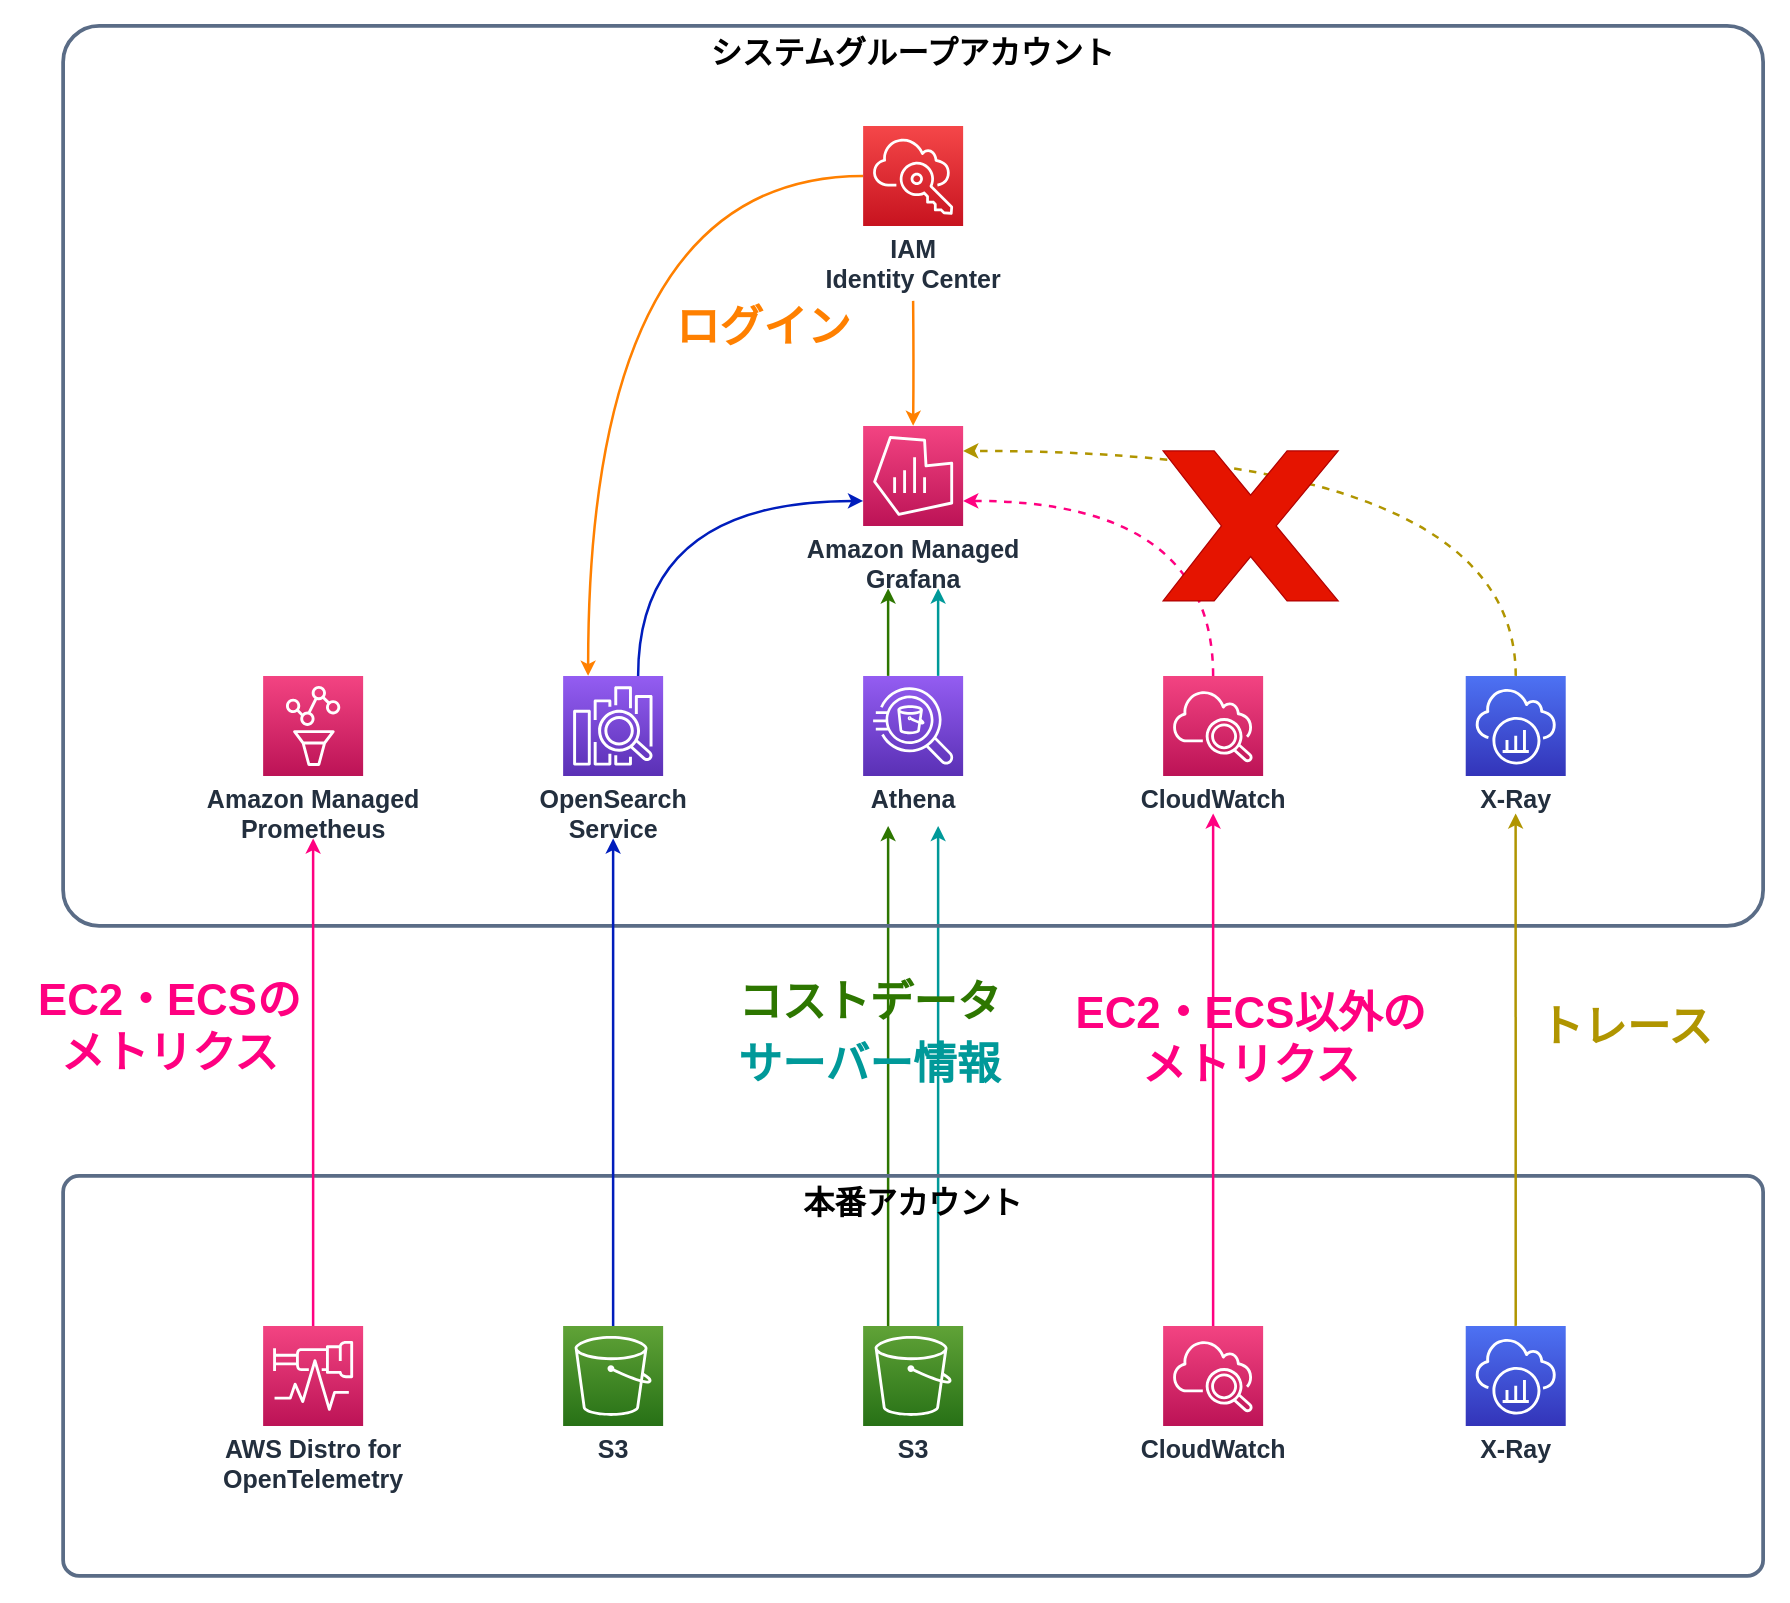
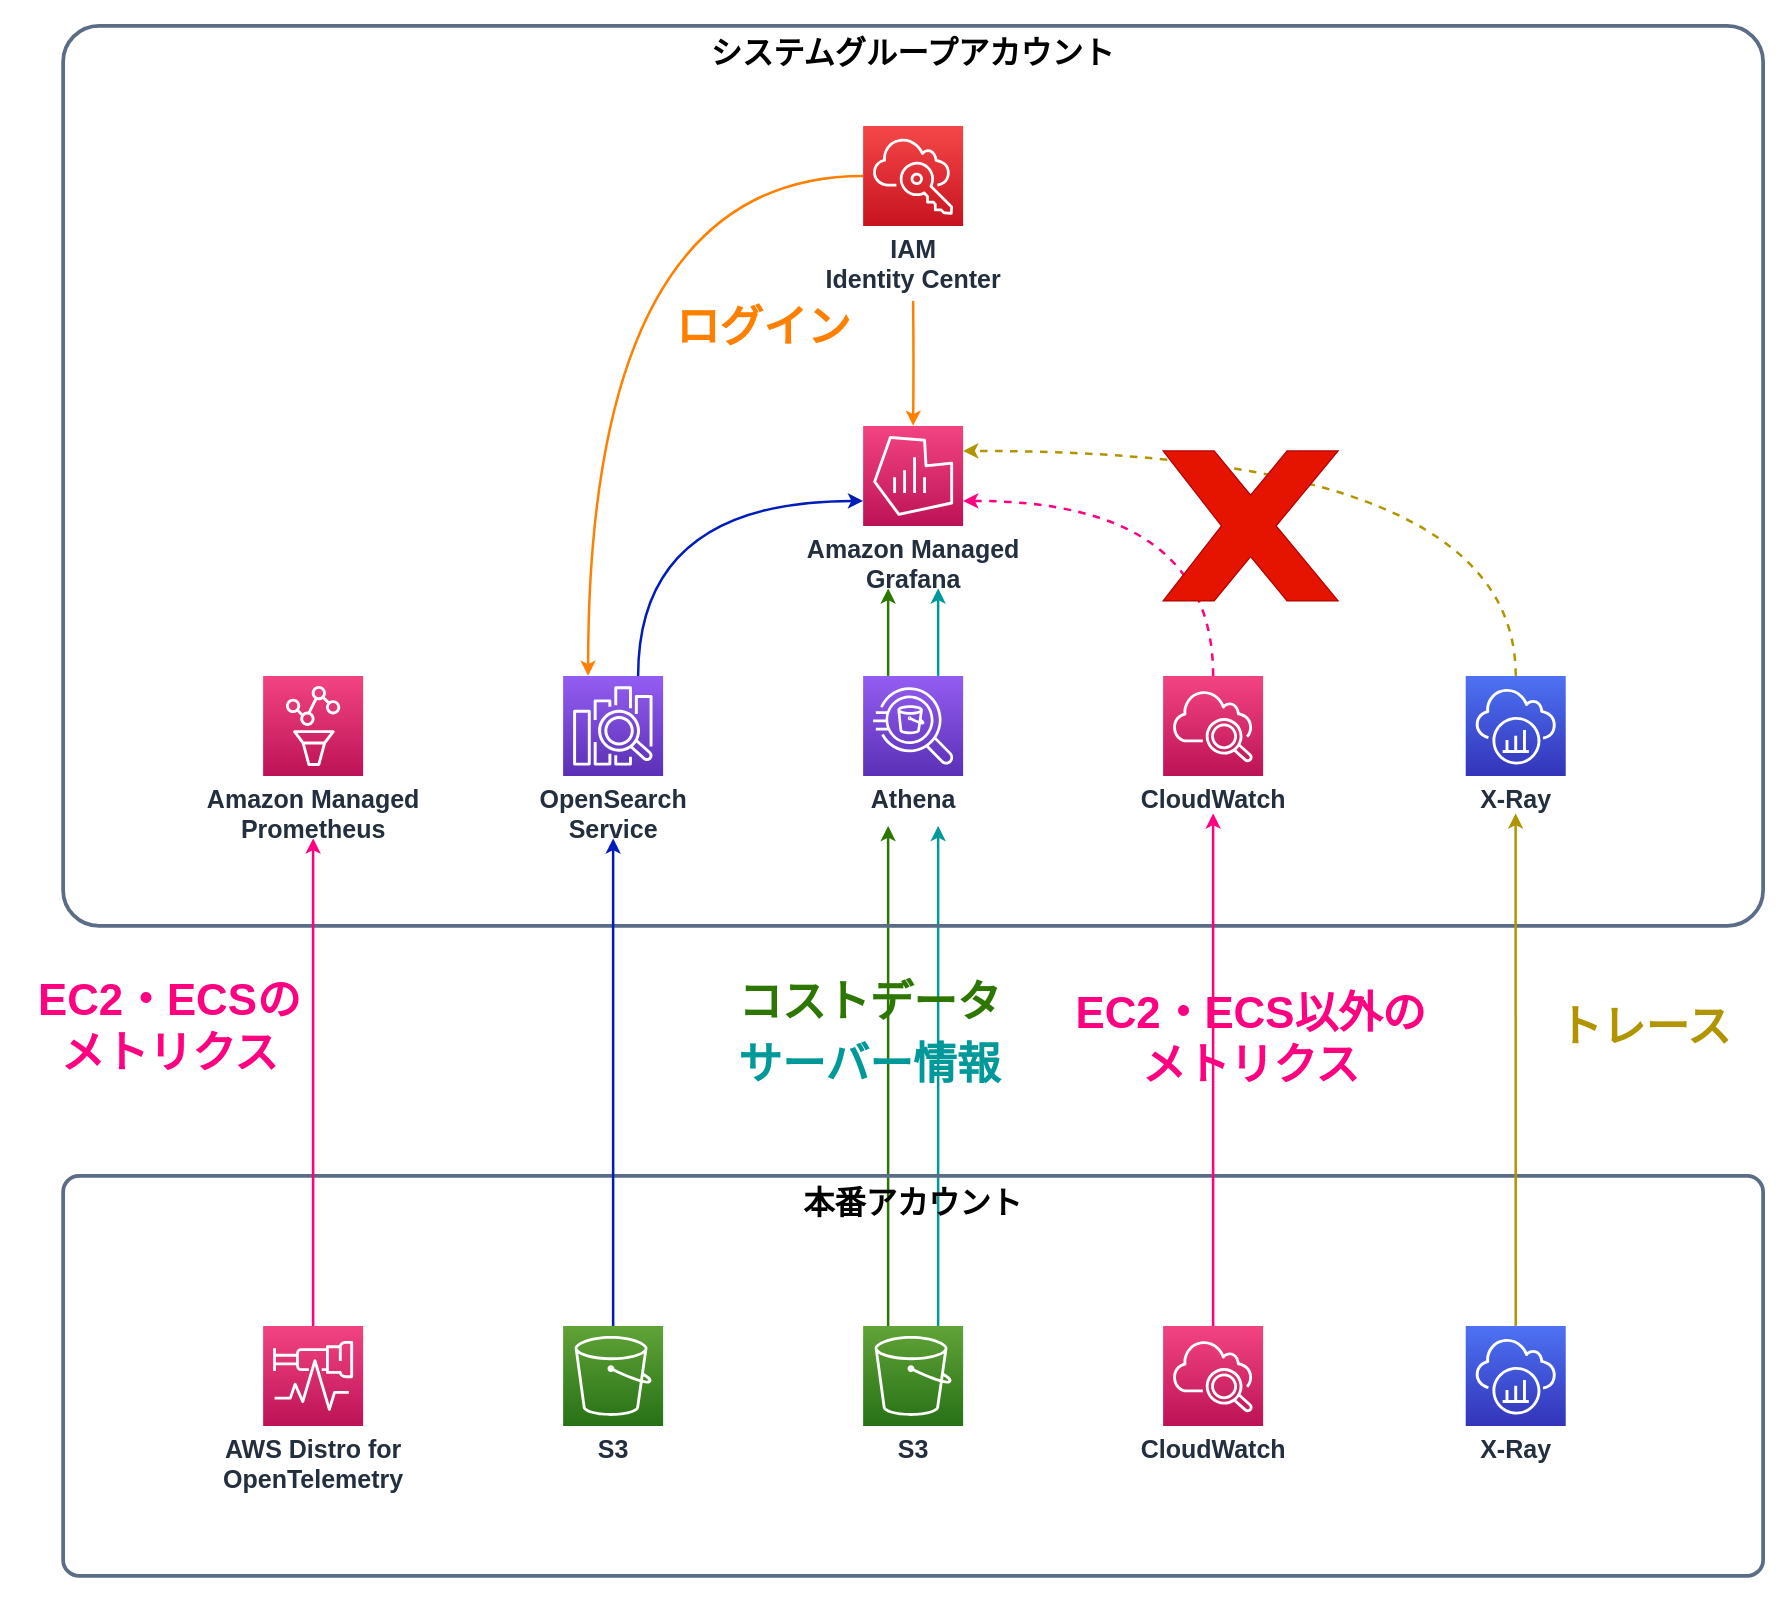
- <mxCell id="10" value="トレース" style="text;html=1;align=center;verticalAlign=middle;resizable=0;points=[];autosize=1;strokeColor=none;fillColor=none;fontStyle=1;fontSize=35;fontColor=#B09500;" parent="1" vertex="1"><mxGeometry x="1220" y="790" width="160" height="60" as="geometry" /></mxCell>
+ <mxCell id="10" value="トレース" style="text;html=1;align=center;verticalAlign=middle;resizable=0;points=[];autosize=1;strokeColor=none;fillColor=none;fontStyle=1;fontSize=35;fontColor=#B09500;" parent="1" vertex="1"><mxGeometry x="1235" y="790" width="160" height="60" as="geometry" /></mxCell>
